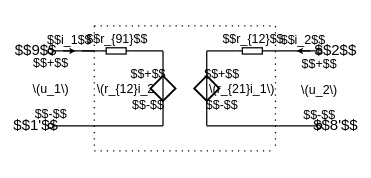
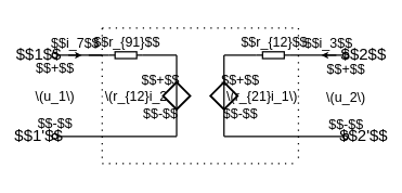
- <mxCell id="13" value="$$i_1$$" style="text;html=1;resizable=1;autosize=1;align=center;verticalAlign=middle;points=[];fillColor=none;strokeColor=none;rounded=0;fontSize=10;movable=1;rotatable=1;deletable=1;editable=1;connectable=0;" parent="1" vertex="1"><mxGeometry x="45" y="21" width="20" height="20" as="geometry" /></mxCell>
+ <mxCell id="13" value="$$i_7$$" style="text;html=1;resizable=1;autosize=1;align=center;verticalAlign=middle;points=[];fillColor=none;strokeColor=none;rounded=0;fontSize=10;movable=1;rotatable=1;deletable=1;editable=1;connectable=0;" parent="1" vertex="1"><mxGeometry x="45" y="21" width="20" height="20" as="geometry" /></mxCell>
- <mxCell id="21" value="$$i_2$$" style="text;html=1;resizable=1;autosize=1;align=center;verticalAlign=middle;points=[];fillColor=none;strokeColor=none;rounded=0;fontSize=10;movable=1;rotatable=1;deletable=1;editable=1;connectable=0;" parent="1" vertex="1"><mxGeometry x="232" y="21" width="20" height="20" as="geometry" /></mxCell>
+ <mxCell id="21" value="$$i_3$$" style="text;html=1;resizable=1;autosize=1;align=center;verticalAlign=middle;points=[];fillColor=none;strokeColor=none;rounded=0;fontSize=10;movable=1;rotatable=1;deletable=1;editable=1;connectable=0;" parent="1" vertex="1"><mxGeometry x="232" y="21" width="20" height="20" as="geometry" /></mxCell>
- <mxCell id="3" value="$$9$$" style="text;html=1;align=center;verticalAlign=middle;resizable=1;points=[];autosize=1;strokeColor=none;fillColor=none;movable=1;rotatable=1;deletable=1;editable=1;connectable=0;" vertex="1" parent="1"><mxGeometry x="20" y="30" width="15" height="20" as="geometry" /></mxCell>
+ <mxCell id="3" value="$$1$$" style="text;html=1;align=center;verticalAlign=middle;resizable=1;points=[];autosize=1;strokeColor=none;fillColor=none;movable=1;rotatable=1;deletable=1;editable=1;connectable=0;" vertex="1" parent="1"><mxGeometry x="20" y="30" width="15" height="20" as="geometry" /></mxCell>
- <mxCell id="40" value="$$8'$$" style="text;html=1;align=center;verticalAlign=middle;resizable=1;points=[];autosize=1;strokeColor=none;fillColor=none;movable=1;rotatable=1;deletable=1;editable=1;connectable=1;" vertex="1" parent="1"><mxGeometry x="260" y="90" width="15" height="20" as="geometry" /></mxCell>
+ <mxCell id="40" value="$$2'$$" style="text;html=1;align=center;verticalAlign=middle;resizable=1;points=[];autosize=1;strokeColor=none;fillColor=none;movable=1;rotatable=1;deletable=1;editable=1;connectable=1;" vertex="1" parent="1"><mxGeometry x="260" y="90" width="15" height="20" as="geometry" /></mxCell>
